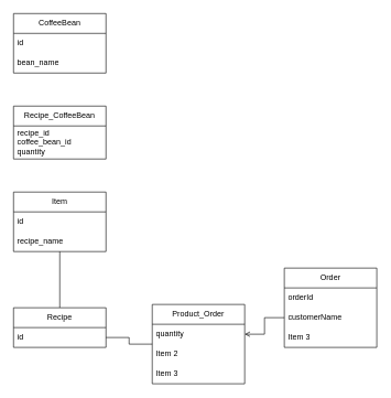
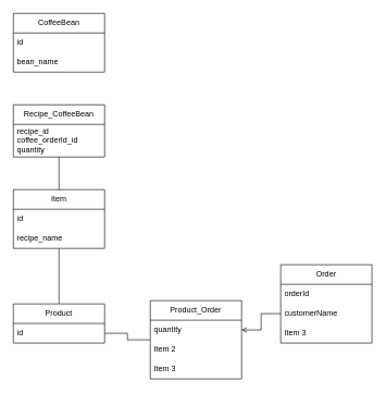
- <mxCell id="11" value="recipe_id&lt;br&gt;coffee_bean_id&lt;br&gt;quantity" style="text;strokeColor=none;fillColor=none;align=left;verticalAlign=middle;spacingLeft=4;spacingRight=4;overflow=hidden;points=[[0,0.5],[1,0.5]];portConstraint=eastwest;rotatable=0;whiteSpace=wrap;html=1;" vertex="1" parent="10"><mxGeometry y="30" width="140" height="50" as="geometry" /></mxCell>
+ <mxCell id="11" value="recipe_id&lt;br&gt;coffee_orderId_id&lt;br&gt;quantity" style="text;strokeColor=none;fillColor=none;align=left;verticalAlign=middle;spacingLeft=4;spacingRight=4;overflow=hidden;points=[[0,0.5],[1,0.5]];portConstraint=eastwest;rotatable=0;whiteSpace=wrap;html=1;" vertex="1" parent="10"><mxGeometry y="30" width="140" height="50" as="geometry" /></mxCell>
+ <mxCell id="9" style="edgeStyle=orthogonalEdgeStyle;rounded=0;orthogonalLoop=1;jettySize=auto;html=1;entryX=0.5;entryY=0;entryDx=0;entryDy=0;endArrow=none;endFill=0;" edge="1" parent="1" source="10" target="3"><mxGeometry relative="1" as="geometry" /></mxCell>
- <mxCell id="12" value="Recipe" style="swimlane;fontStyle=0;childLayout=stackLayout;horizontal=1;startSize=30;horizontalStack=0;resizeParent=1;resizeParentMax=0;resizeLast=0;collapsible=1;marginBottom=0;whiteSpace=wrap;html=1;" vertex="1" parent="1"><mxGeometry x="20" y="465" width="140" height="60" as="geometry" /></mxCell>
+ <mxCell id="12" value="Product" style="swimlane;fontStyle=0;childLayout=stackLayout;horizontal=1;startSize=30;horizontalStack=0;resizeParent=1;resizeParentMax=0;resizeLast=0;collapsible=1;marginBottom=0;whiteSpace=wrap;html=1;" vertex="1" parent="1"><mxGeometry x="20" y="465" width="140" height="60" as="geometry" /></mxCell>
